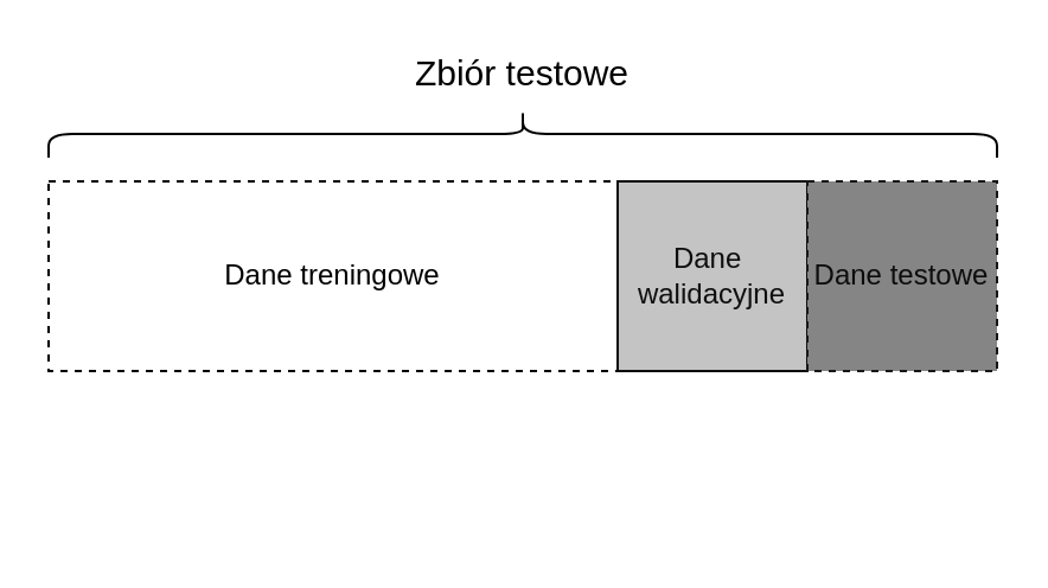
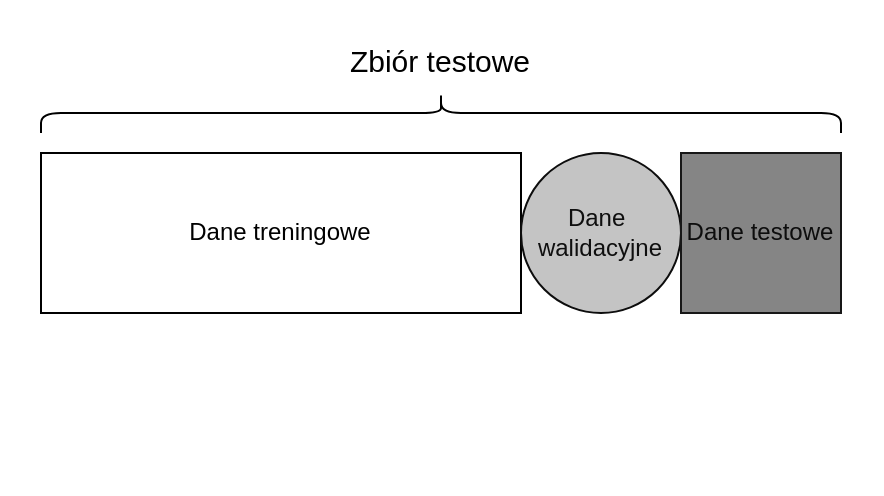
- <mxCell id="3" value="&lt;span&gt;Dane treningowe&lt;/span&gt;" style="rounded=0;whiteSpace=wrap;html=1;dashed=1;" vertex="1" parent="1"><mxGeometry x="20" y="76" width="240" height="80" as="geometry" /></mxCell>
+ <mxCell id="3" value="&lt;span&gt;Dane treningowe&lt;/span&gt;" style="rounded=0;whiteSpace=wrap;html=1;" vertex="1" parent="1"><mxGeometry x="20" y="76" width="240" height="80" as="geometry" /></mxCell>
- <mxCell id="4" value="&lt;div&gt;Dane&amp;nbsp;&lt;/div&gt;&lt;div&gt;walidacyjne&lt;/div&gt;" style="rounded=0;whiteSpace=wrap;html=1;fillColor=#C4C4C4;strokeColor=#0D0D0D;fontColor=#0F0F0F;" vertex="1" parent="1"><mxGeometry x="260" y="76" width="80" height="80" as="geometry" /></mxCell>
+ <mxCell id="4" value="&lt;div&gt;Dane&amp;nbsp;&lt;/div&gt;&lt;div&gt;walidacyjne&lt;/div&gt;" style="ellipse;whiteSpace=wrap;html=1;fillColor=#C4C4C4;strokeColor=#0D0D0D;fontColor=#0F0F0F;" vertex="1" parent="1"><mxGeometry x="260" y="76" width="80" height="80" as="geometry" /></mxCell>
- <mxCell id="5" value="&lt;span&gt;Dane testowe&lt;/span&gt;" style="rounded=0;whiteSpace=wrap;html=1;fillColor=#858585;strokeColor=#171717;fontColor=#0D0D0D;dashed=1;" vertex="1" parent="1"><mxGeometry x="340" y="76" width="80" height="80" as="geometry" /></mxCell>
+ <mxCell id="5" value="&lt;span&gt;Dane testowe&lt;/span&gt;" style="rounded=0;whiteSpace=wrap;html=1;fillColor=#858585;strokeColor=#171717;fontColor=#0D0D0D;" vertex="1" parent="1"><mxGeometry x="340" y="76" width="80" height="80" as="geometry" /></mxCell>
